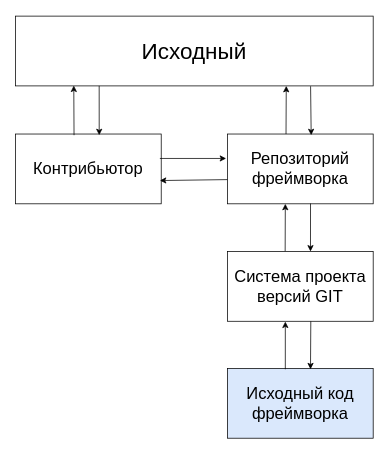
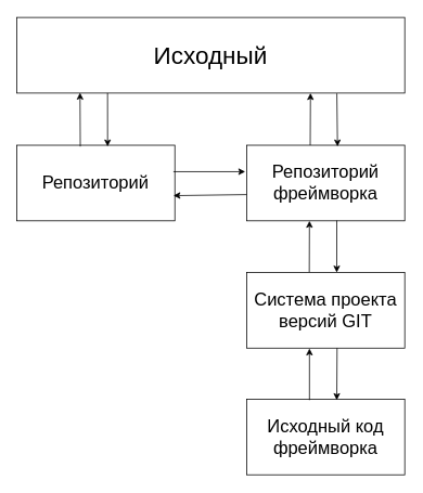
- <mxCell id="2" value="&lt;span style=&quot;font-size: 22px;&quot;&gt;Контрибьютор&lt;/span&gt;" style="rounded=0;whiteSpace=wrap;html=1;" vertex="1" parent="1"><mxGeometry x="20" y="178.303" width="194.419" height="93.103" as="geometry" /></mxCell>
+ <mxCell id="2" value="&lt;span style=&quot;font-size: 22px;&quot;&gt;Репозиторий&lt;/span&gt;" style="rounded=0;whiteSpace=wrap;html=1;" vertex="1" parent="1"><mxGeometry x="20" y="178.303" width="194.419" height="93.103" as="geometry" /></mxCell>
- <mxCell id="14" value="&lt;font style=&quot;font-size: 22px;&quot;&gt;Исходный код фреймворка&lt;/font&gt;" style="rounded=0;whiteSpace=wrap;html=1;fillColor=#dae8fc;" vertex="1" parent="1"><mxGeometry x="302.791" y="491.003" width="194.419" height="93.103" as="geometry" /></mxCell>
+ <mxCell id="14" value="&lt;font style=&quot;font-size: 22px;&quot;&gt;Исходный код фреймворка&lt;/font&gt;" style="rounded=0;whiteSpace=wrap;html=1;" vertex="1" parent="1"><mxGeometry x="302.791" y="491.003" width="194.419" height="93.103" as="geometry" /></mxCell>
